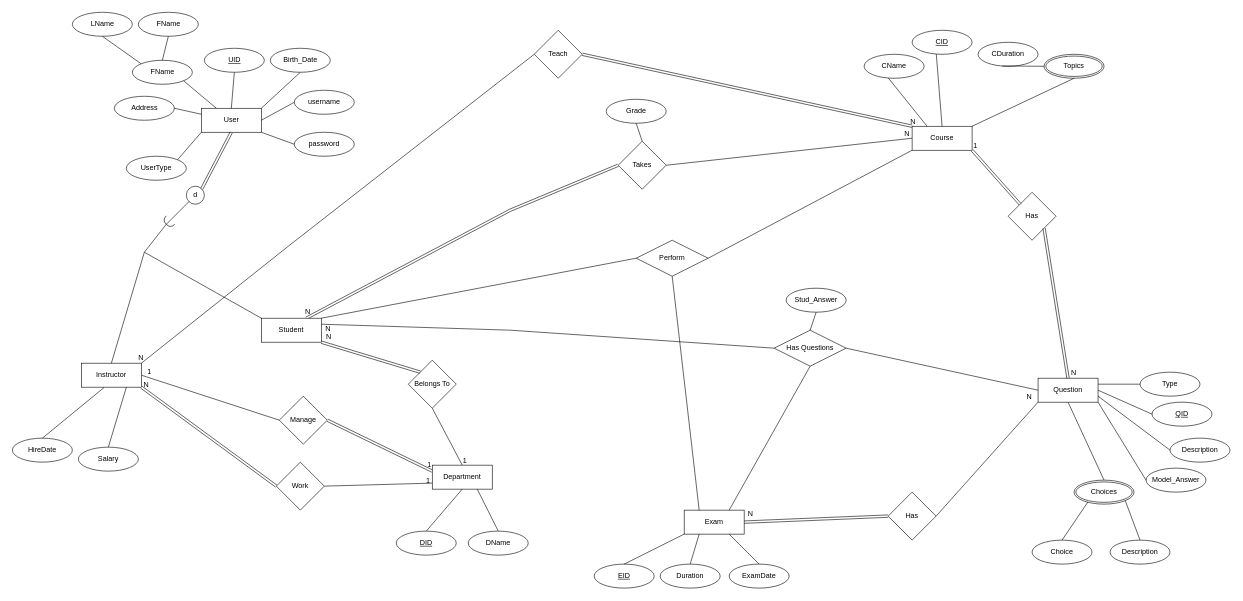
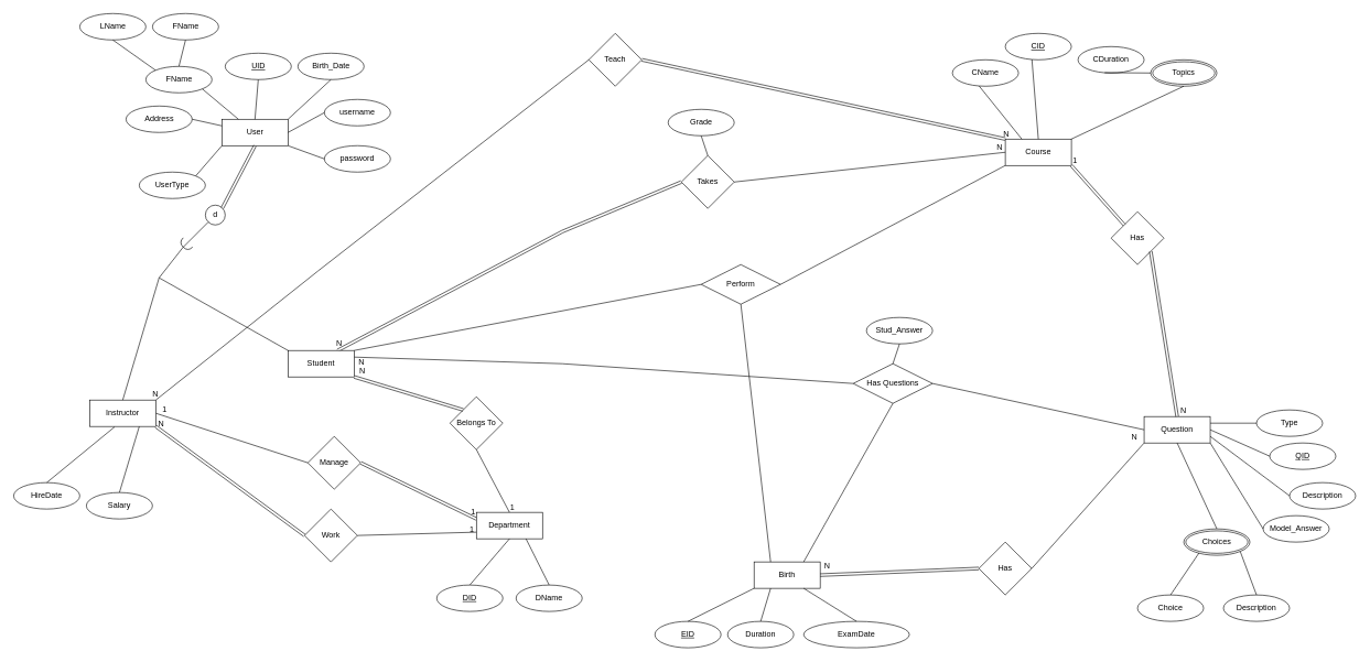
- <mxCell id="19" value="Exam" style="whiteSpace=wrap;html=1;align=center;" parent="1" vertex="1"><mxGeometry x="1140" y="850" width="100" height="40" as="geometry" /></mxCell>
+ <mxCell id="19" value="Birth" style="whiteSpace=wrap;html=1;align=center;" parent="1" vertex="1"><mxGeometry x="1140" y="850" width="100" height="40" as="geometry" /></mxCell>
- <mxCell id="45" value="ExamDate" style="ellipse;whiteSpace=wrap;html=1;align=center;" parent="1" vertex="1"><mxGeometry x="1215" y="940" width="100" height="40" as="geometry" /></mxCell>
+ <mxCell id="45" value="ExamDate" style="ellipse;whiteSpace=wrap;html=1;align=center;" parent="1" vertex="1"><mxGeometry x="1215" y="940" width="160" height="40" as="geometry" /></mxCell>
